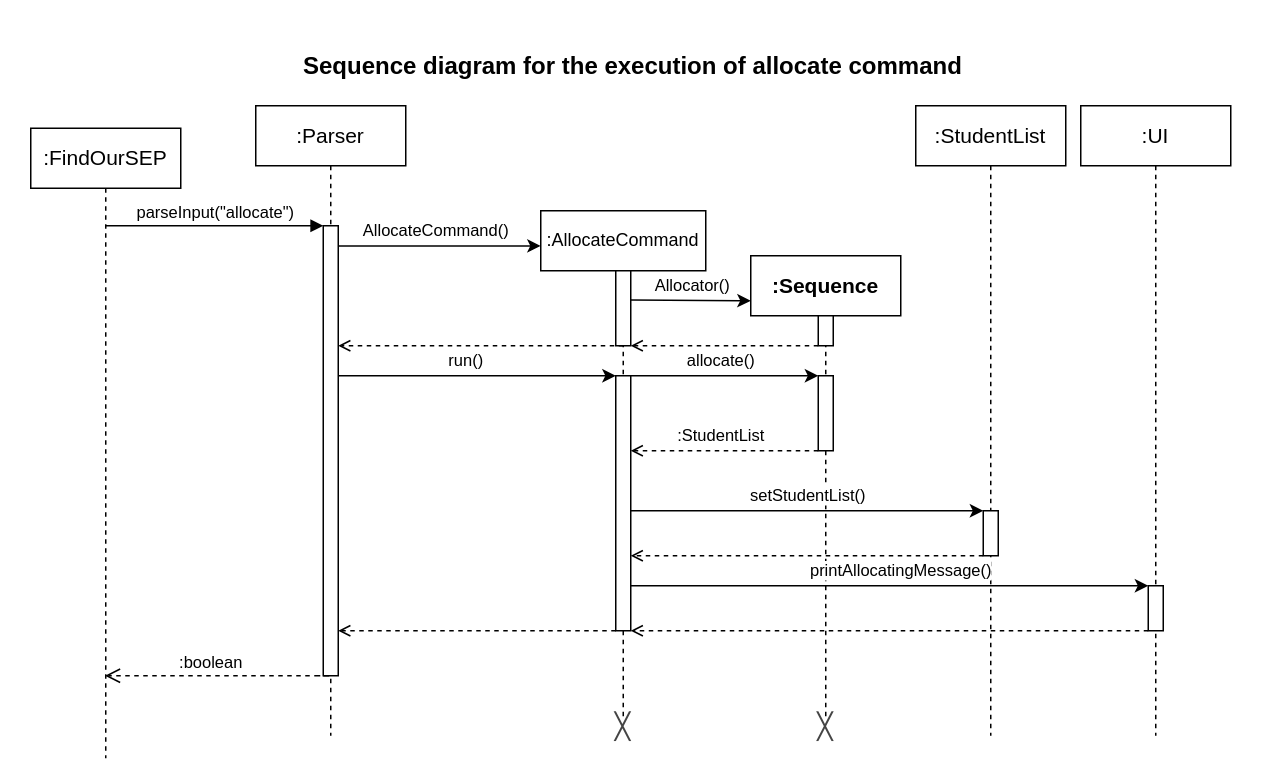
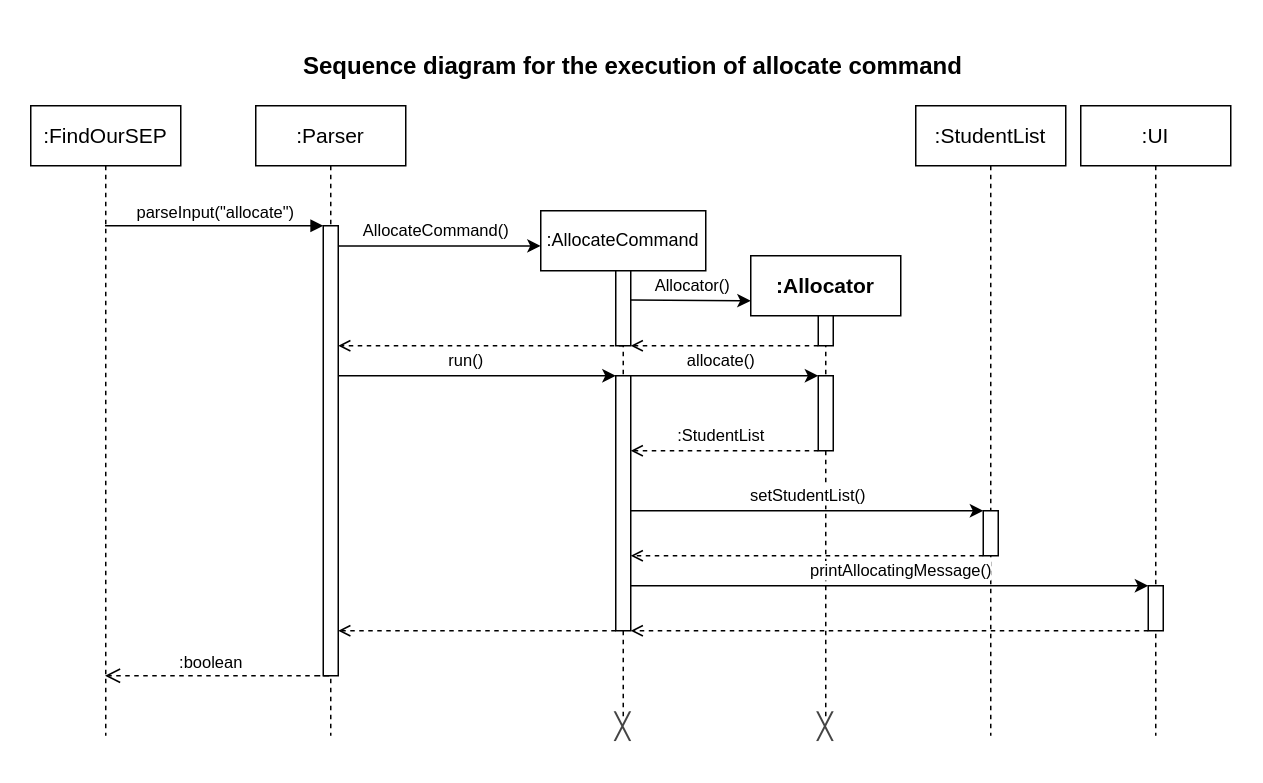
- <mxCell id="12" value="&lt;font style=&quot;font-size: 14px;&quot;&gt;&lt;b&gt;:Sequence&lt;/b&gt;&lt;/font&gt;" style="shape=umlLifeline;perimeter=lifelinePerimeter;whiteSpace=wrap;html=1;container=0;dropTarget=0;collapsible=0;recursiveResize=0;outlineConnect=0;portConstraint=eastwest;newEdgeStyle={&quot;edgeStyle&quot;:&quot;elbowEdgeStyle&quot;,&quot;elbow&quot;:&quot;vertical&quot;,&quot;curved&quot;:0,&quot;rounded&quot;:0};" vertex="1" parent="1"><mxGeometry x="500" y="170" width="100" height="320" as="geometry" /></mxCell>
+ <mxCell id="12" value="&lt;font style=&quot;font-size: 14px;&quot;&gt;&lt;b&gt;:Allocator&lt;/b&gt;&lt;/font&gt;" style="shape=umlLifeline;perimeter=lifelinePerimeter;whiteSpace=wrap;html=1;container=0;dropTarget=0;collapsible=0;recursiveResize=0;outlineConnect=0;portConstraint=eastwest;newEdgeStyle={&quot;edgeStyle&quot;:&quot;elbowEdgeStyle&quot;,&quot;elbow&quot;:&quot;vertical&quot;,&quot;curved&quot;:0,&quot;rounded&quot;:0};" vertex="1" parent="1"><mxGeometry x="500" y="170" width="100" height="320" as="geometry" /></mxCell>
- <mxCell id="2" value="&lt;font style=&quot;font-size: 14px;&quot;&gt;:FindOurSEP&lt;/font&gt;" style="shape=umlLifeline;perimeter=lifelinePerimeter;whiteSpace=wrap;html=1;container=0;dropTarget=0;collapsible=0;recursiveResize=0;outlineConnect=0;portConstraint=eastwest;newEdgeStyle={&quot;edgeStyle&quot;:&quot;elbowEdgeStyle&quot;,&quot;elbow&quot;:&quot;vertical&quot;,&quot;curved&quot;:0,&quot;rounded&quot;:0};" parent="1" vertex="1"><mxGeometry x="20" y="85" width="100" height="420" as="geometry" /></mxCell>
+ <mxCell id="2" value="&lt;font style=&quot;font-size: 14px;&quot;&gt;:FindOurSEP&lt;/font&gt;" style="shape=umlLifeline;perimeter=lifelinePerimeter;whiteSpace=wrap;html=1;container=0;dropTarget=0;collapsible=0;recursiveResize=0;outlineConnect=0;portConstraint=eastwest;newEdgeStyle={&quot;edgeStyle&quot;:&quot;elbowEdgeStyle&quot;,&quot;elbow&quot;:&quot;vertical&quot;,&quot;curved&quot;:0,&quot;rounded&quot;:0};" parent="1" vertex="1"><mxGeometry x="20" y="70" width="100" height="420" as="geometry" /></mxCell>
